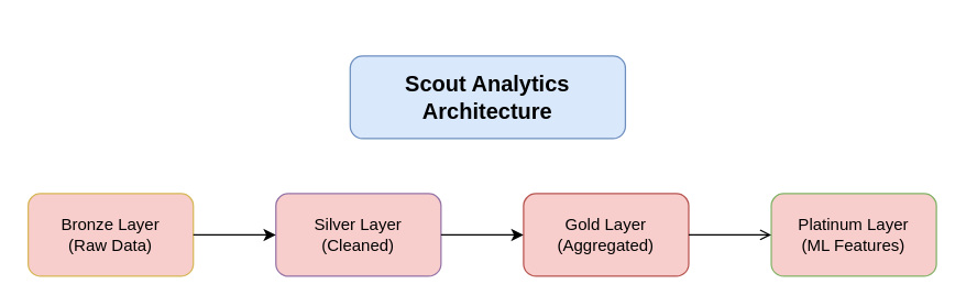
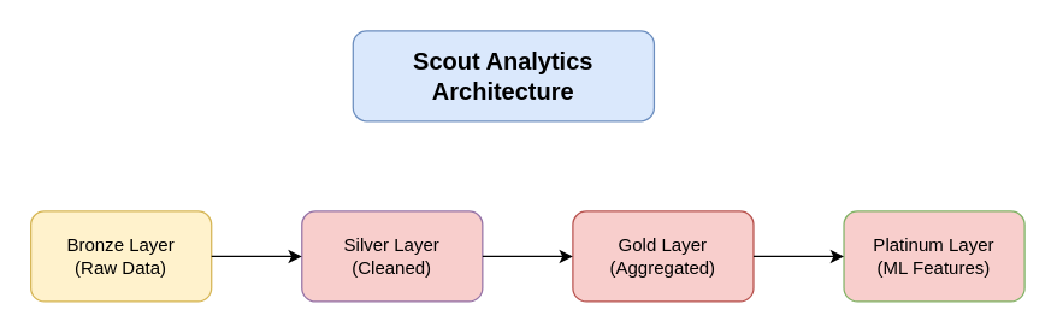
- <mxCell id="2" value="Scout Analytics Architecture" style="rounded=1;whiteSpace=wrap;html=1;fontSize=16;fontStyle=1;fillColor=#dae8fc;strokeColor=#6c8ebf;" vertex="1" parent="1"><mxGeometry x="254" y="40" width="200" height="60" as="geometry" /></mxCell>
+ <mxCell id="2" value="Scout Analytics Architecture" style="rounded=1;whiteSpace=wrap;html=1;fontSize=16;fontStyle=1;fillColor=#dae8fc;strokeColor=#6c8ebf;" vertex="1" parent="1"><mxGeometry x="234" y="20" width="200" height="60" as="geometry" /></mxCell>
- <mxCell id="3" value="Bronze Layer&lt;br&gt;(Raw Data)" style="rounded=1;whiteSpace=wrap;html=1;fillColor=#f8cecc;strokeColor=#d6b656;" vertex="1" parent="1"><mxGeometry x="20" y="140" width="120" height="60" as="geometry" /></mxCell>
+ <mxCell id="3" value="Bronze Layer&lt;br&gt;(Raw Data)" style="rounded=1;whiteSpace=wrap;html=1;fillColor=#fff2cc;strokeColor=#d6b656;" vertex="1" parent="1"><mxGeometry x="20" y="140" width="120" height="60" as="geometry" /></mxCell>
- <mxCell id="9" value="" style="endArrow=open;html=1;rounded=0;exitX=1;exitY=0.5;exitDx=0;exitDy=0;entryX=0;entryY=0.5;entryDx=0;entryDy=0;" edge="1" parent="1" source="5" target="6"><mxGeometry width="50" height="50" relative="1" as="geometry"><mxPoint x="520" y="190" as="sourcePoint" /><mxPoint x="570" y="140" as="targetPoint" /></mxGeometry></mxCell>
+ <mxCell id="9" value="" style="endArrow=classic;html=1;rounded=0;exitX=1;exitY=0.5;exitDx=0;exitDy=0;entryX=0;entryY=0.5;entryDx=0;entryDy=0;" edge="1" parent="1" source="5" target="6"><mxGeometry width="50" height="50" relative="1" as="geometry"><mxPoint x="520" y="190" as="sourcePoint" /><mxPoint x="570" y="140" as="targetPoint" /></mxGeometry></mxCell>
